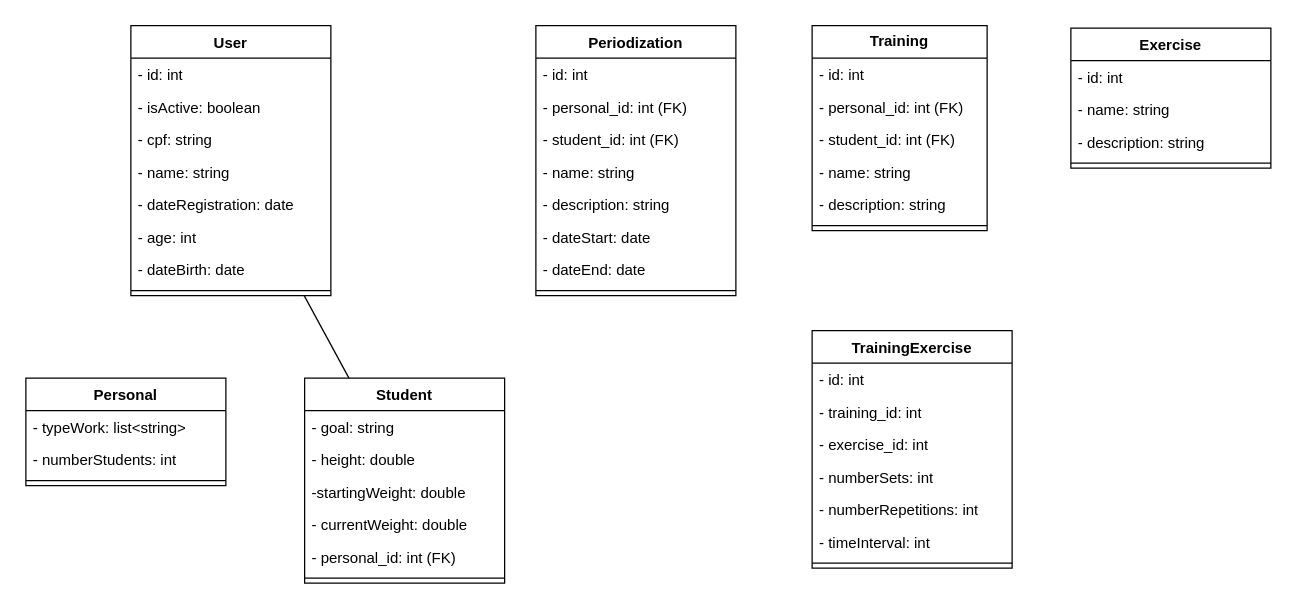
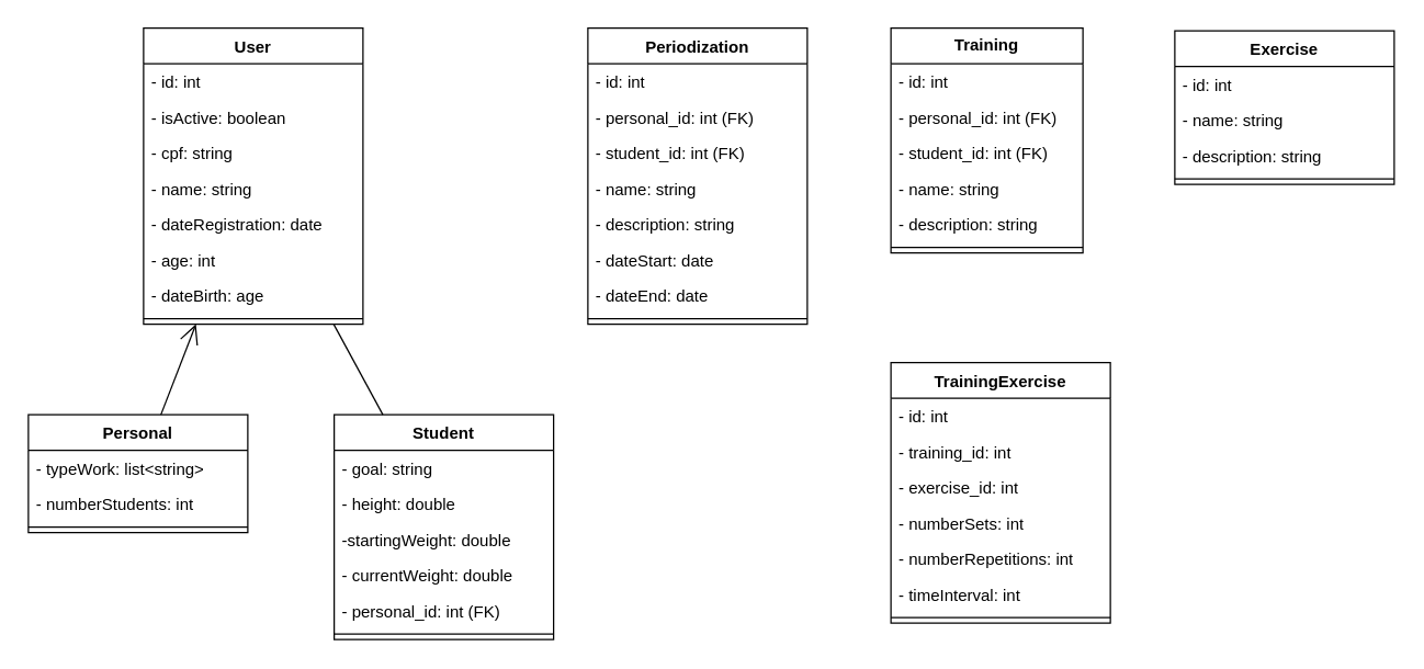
- <mxCell id="9" value="- dateBirth: date" style="text;strokeColor=none;fillColor=none;align=left;verticalAlign=top;spacingLeft=4;spacingRight=4;overflow=hidden;rotatable=0;points=[[0,0.5],[1,0.5]];portConstraint=eastwest;whiteSpace=wrap;html=1;" vertex="1" parent="2"><mxGeometry y="182" width="160" height="26" as="geometry" /></mxCell>
+ <mxCell id="9" value="- dateBirth: age" style="text;strokeColor=none;fillColor=none;align=left;verticalAlign=top;spacingLeft=4;spacingRight=4;overflow=hidden;rotatable=0;points=[[0,0.5],[1,0.5]];portConstraint=eastwest;whiteSpace=wrap;html=1;" vertex="1" parent="2"><mxGeometry y="182" width="160" height="26" as="geometry" /></mxCell>
+ <mxCell id="22" value="" style="endArrow=open;endFill=1;endSize=12;html=1;rounded=0;" edge="1" parent="1" source="11" target="2"><mxGeometry width="160" relative="1" as="geometry"><mxPoint x="-293" y="224" as="sourcePoint" /><mxPoint x="-133" y="224" as="targetPoint" /></mxGeometry></mxCell>
